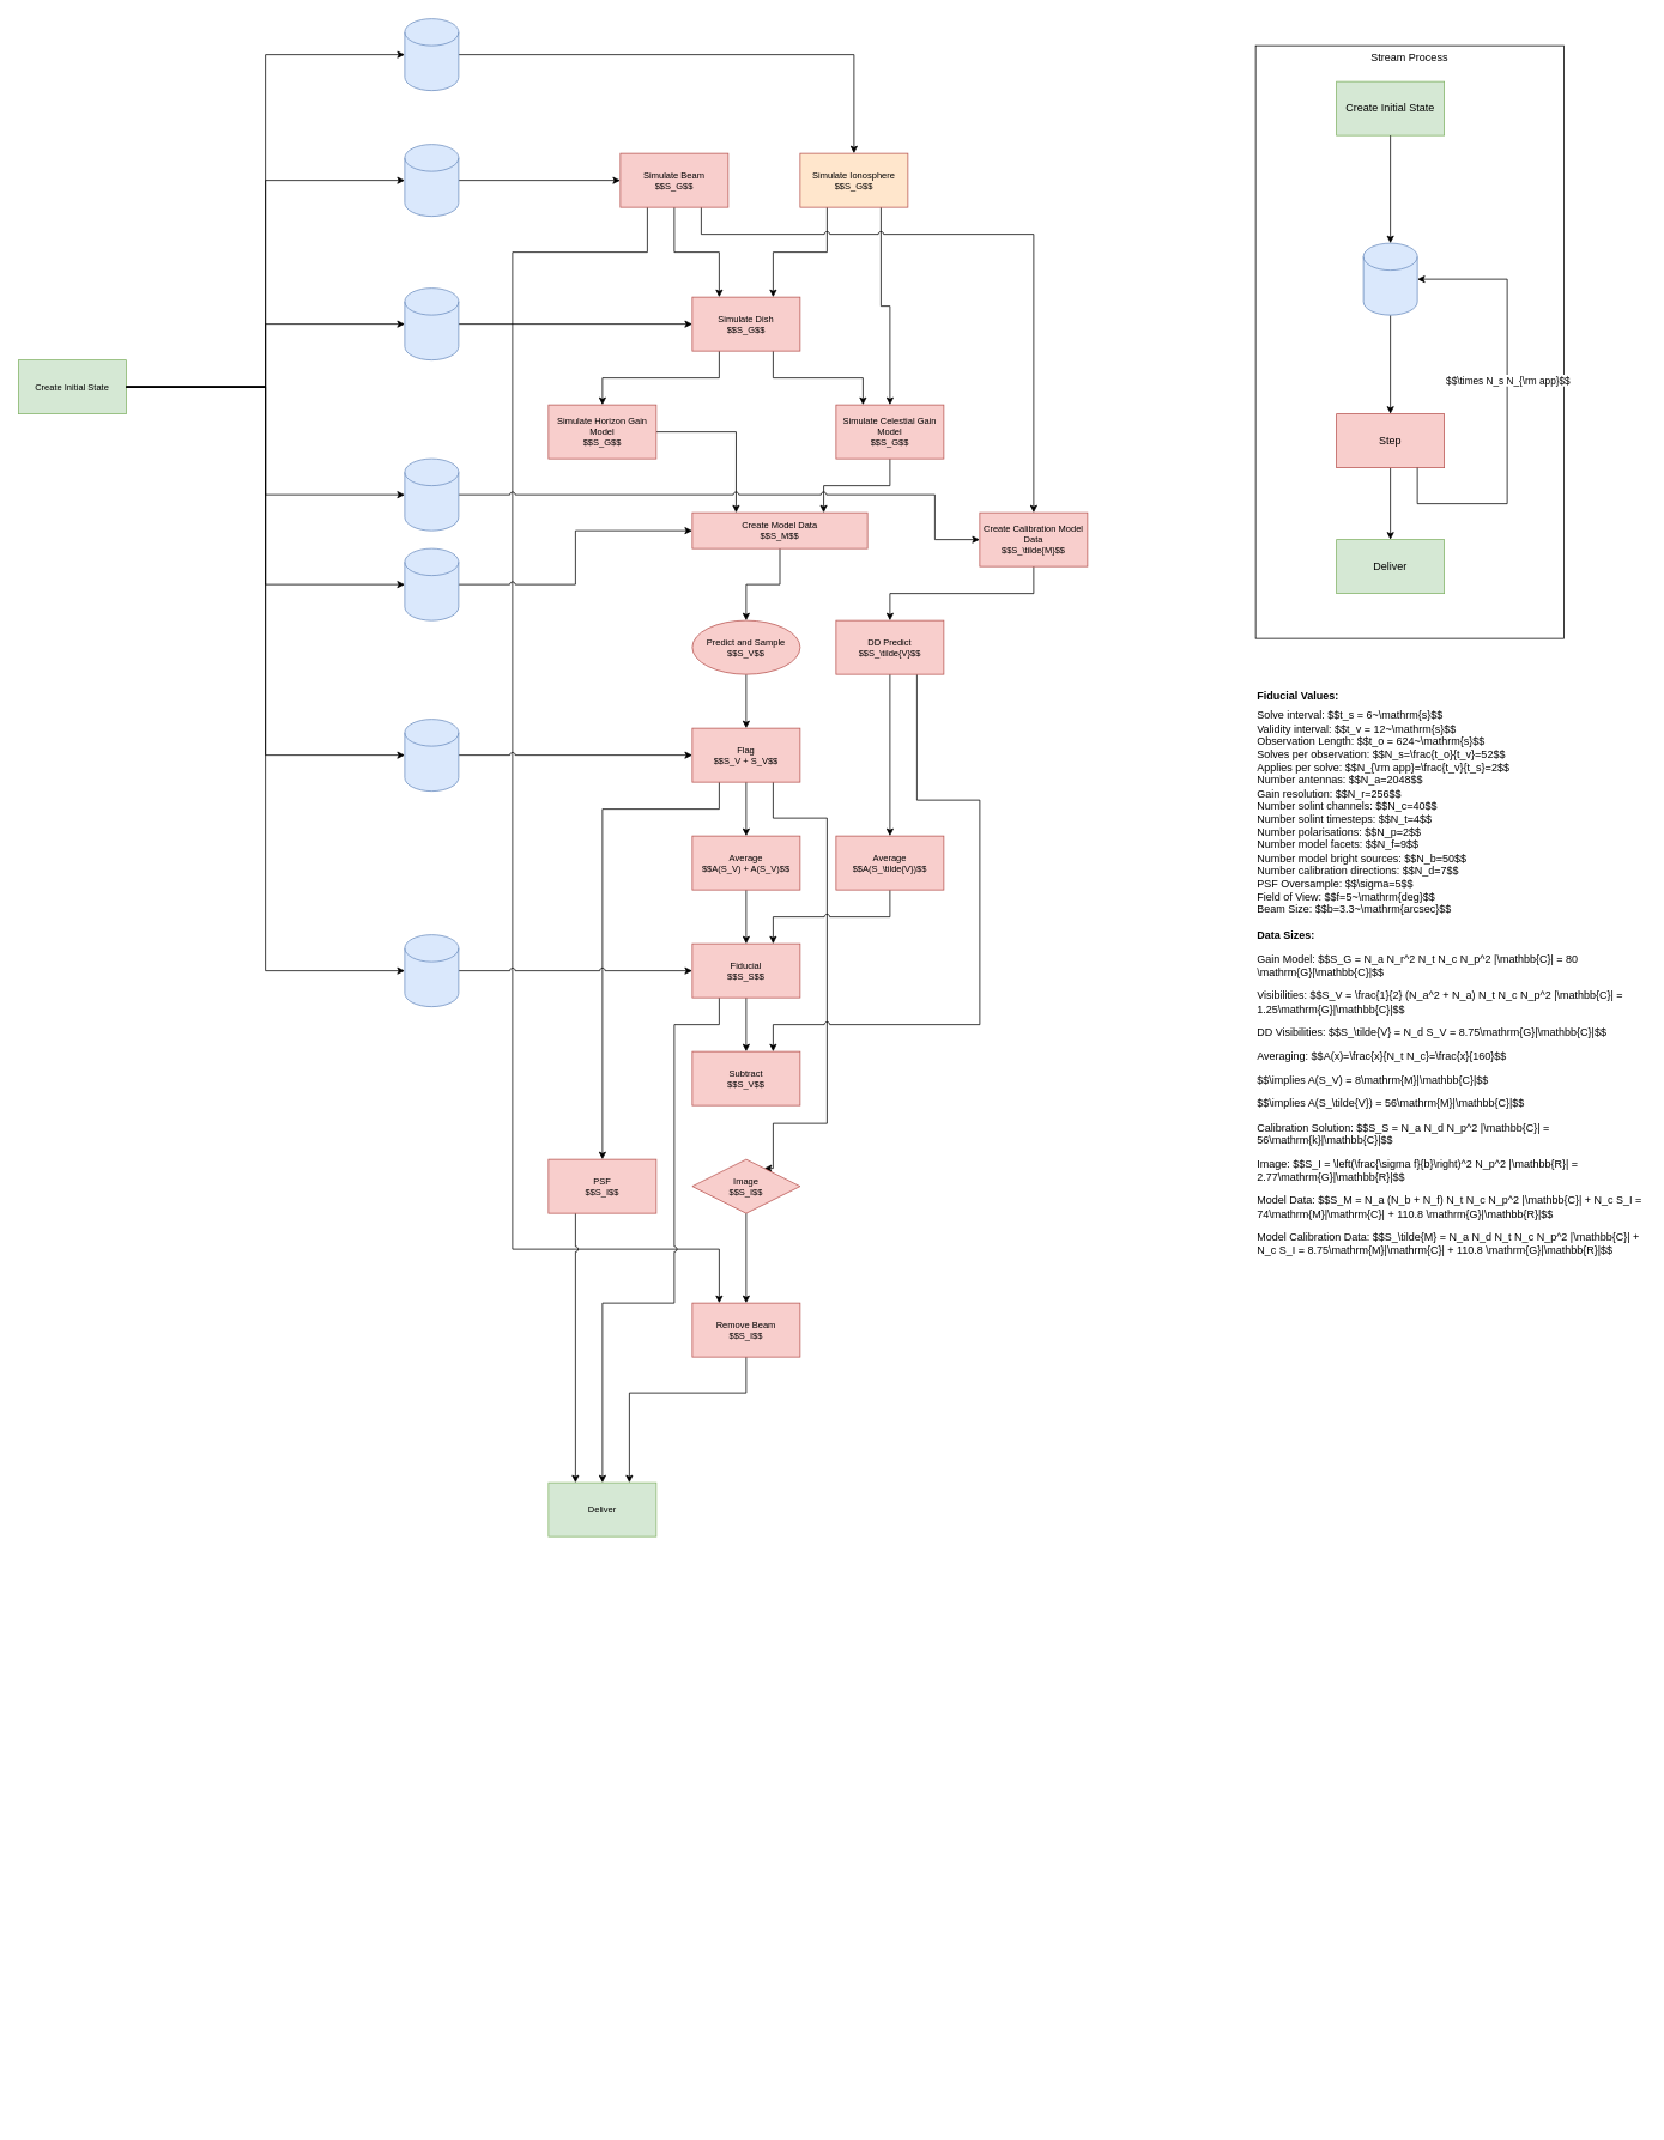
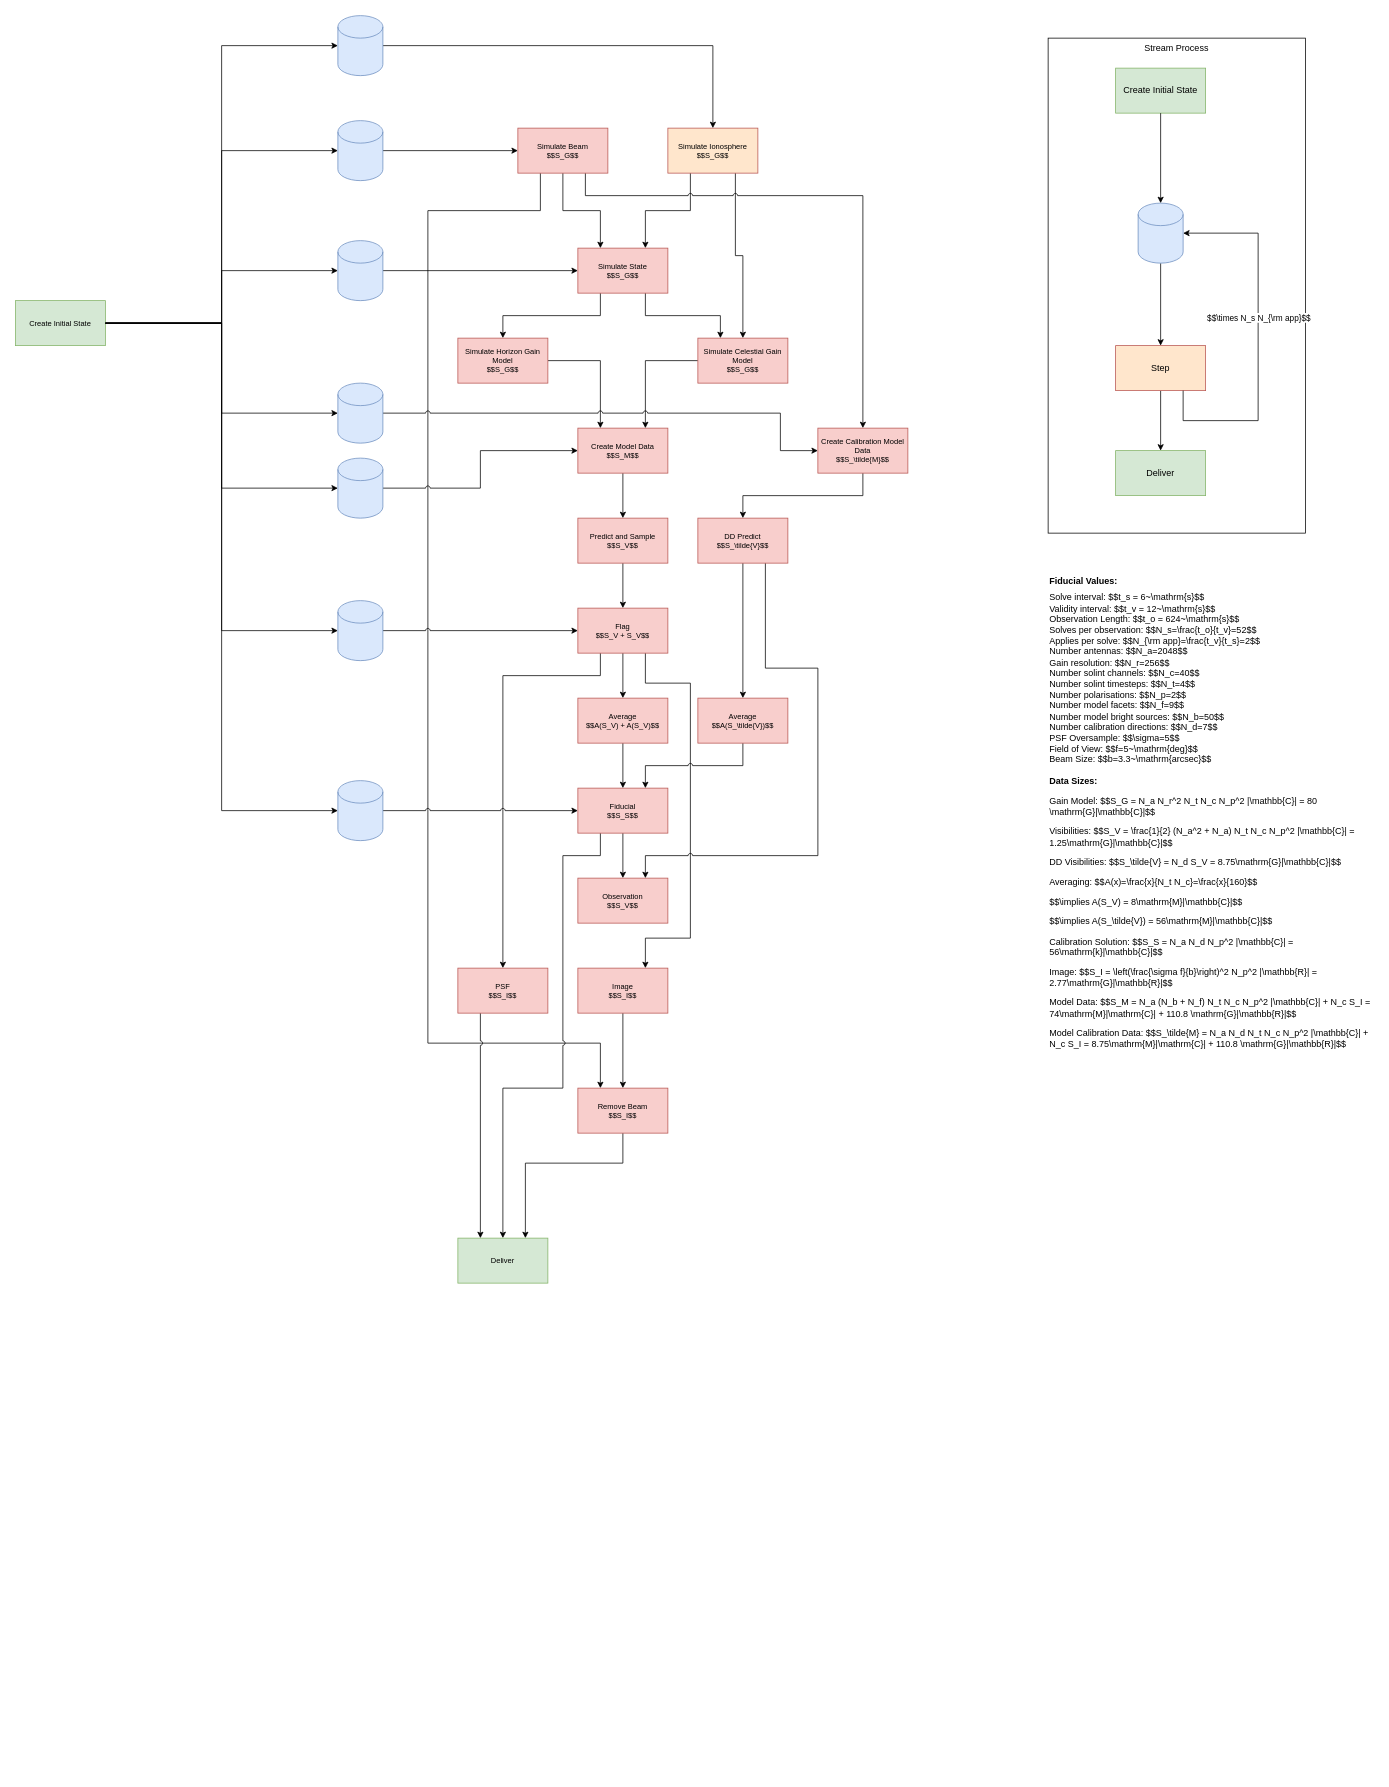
- <mxCell id="11" value="Simulate Dish&lt;div style=&quot;font-size: 10px;&quot;&gt;$$S_G$$&lt;/div&gt;" style="rounded=0;whiteSpace=wrap;html=1;fillColor=#f8cecc;strokeColor=#b85450;fontSize=10;" vertex="1" parent="1"><mxGeometry x="770" y="330" width="120" height="60" as="geometry" /></mxCell>
+ <mxCell id="11" value="Simulate State&lt;div style=&quot;font-size: 10px;&quot;&gt;$$S_G$$&lt;/div&gt;" style="rounded=0;whiteSpace=wrap;html=1;fillColor=#f8cecc;strokeColor=#b85450;fontSize=10;" vertex="1" parent="1"><mxGeometry x="770" y="330" width="120" height="60" as="geometry" /></mxCell>
- <mxCell id="5" value="Step" style="rounded=0;whiteSpace=wrap;html=1;fillColor=#f8cecc;strokeColor=#b85450;fontSize=12;" vertex="1" parent="1"><mxGeometry x="1487" y="460" width="120" height="60" as="geometry" /></mxCell>
+ <mxCell id="5" value="Step" style="rounded=0;whiteSpace=wrap;html=1;fillColor=#ffe6cc;strokeColor=#b85450;fontSize=12;" vertex="1" parent="1"><mxGeometry x="1487" y="460" width="120" height="60" as="geometry" /></mxCell>
- <mxCell id="19" value="Create Model Data&lt;div&gt;$$S_M$$&lt;/div&gt;" style="rounded=0;whiteSpace=wrap;html=1;fillColor=#f8cecc;strokeColor=#b85450;fontSize=10;" vertex="1" parent="1"><mxGeometry x="770" y="570" width="195" height="40" as="geometry" /></mxCell>
+ <mxCell id="19" value="Create Model Data&lt;div&gt;$$S_M$$&lt;/div&gt;" style="rounded=0;whiteSpace=wrap;html=1;fillColor=#f8cecc;strokeColor=#b85450;fontSize=10;" vertex="1" parent="1"><mxGeometry x="770" y="570" width="120" height="60" as="geometry" /></mxCell>
- <mxCell id="17" value="Predict and Sample&lt;div&gt;$$S_V$$&lt;/div&gt;" style="ellipse;whiteSpace=wrap;html=1;fillColor=#f8cecc;strokeColor=#b85450;fontSize=10;" vertex="1" parent="1"><mxGeometry x="770" y="690" width="120" height="60" as="geometry" /></mxCell>
+ <mxCell id="17" value="Predict and Sample&lt;div&gt;$$S_V$$&lt;/div&gt;" style="rounded=0;whiteSpace=wrap;html=1;fillColor=#f8cecc;strokeColor=#b85450;fontSize=10;" vertex="1" parent="1"><mxGeometry x="770" y="690" width="120" height="60" as="geometry" /></mxCell>
- <mxCell id="31" value="Subtract&lt;div&gt;$$S_V$$&lt;/div&gt;" style="rounded=0;whiteSpace=wrap;html=1;fillColor=#f8cecc;strokeColor=#b85450;fontSize=10;" vertex="1" parent="1"><mxGeometry x="770" y="1170" width="120" height="60" as="geometry" /></mxCell>
+ <mxCell id="31" value="Observation&lt;div&gt;$$S_V$$&lt;/div&gt;" style="rounded=0;whiteSpace=wrap;html=1;fillColor=#f8cecc;strokeColor=#b85450;fontSize=10;" vertex="1" parent="1"><mxGeometry x="770" y="1170" width="120" height="60" as="geometry" /></mxCell>
- <mxCell id="33" value="Image&lt;div&gt;$$S_I$$&lt;/div&gt;" style="rhombus;whiteSpace=wrap;html=1;fillColor=#f8cecc;strokeColor=#b85450;fontSize=10;" vertex="1" parent="1"><mxGeometry x="770" y="1290" width="120" height="60" as="geometry" /></mxCell>
+ <mxCell id="33" value="Image&lt;div&gt;$$S_I$$&lt;/div&gt;" style="rounded=0;whiteSpace=wrap;html=1;fillColor=#f8cecc;strokeColor=#b85450;fontSize=10;" vertex="1" parent="1"><mxGeometry x="770" y="1290" width="120" height="60" as="geometry" /></mxCell>
